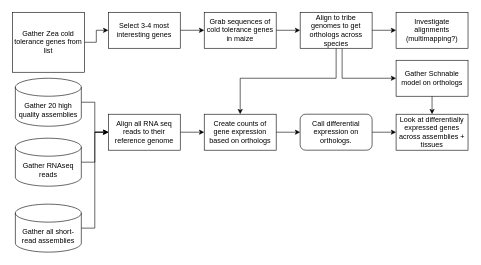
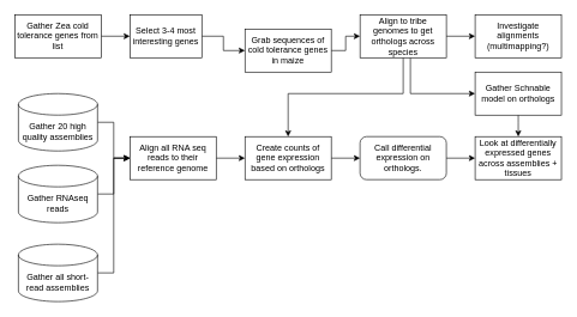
- <mxCell id="22" value="Select 3-4 most interesting genes" style="rounded=0;whiteSpace=wrap;html=1;" vertex="1" parent="1"><mxGeometry x="180" y="20" width="120" height="60" as="geometry" /></mxCell>
+ <mxCell id="22" value="Select 3-4 most interesting genes" style="rounded=0;whiteSpace=wrap;html=1;" vertex="1" parent="1"><mxGeometry x="180" y="20" width="100" height="60" as="geometry" /></mxCell>
- <mxCell id="5" value="Grab sequences of cold tolerance genes in maize" style="rounded=0;whiteSpace=wrap;html=1;" vertex="1" parent="1"><mxGeometry x="340" y="20" width="120" height="60" as="geometry" /></mxCell>
+ <mxCell id="5" value="Grab sequences of cold tolerance genes in maize" style="rounded=0;whiteSpace=wrap;html=1;" vertex="1" parent="1"><mxGeometry x="340" y="40" width="120" height="60" as="geometry" /></mxCell>
- <mxCell id="3" value="Gather Zea cold tolerance genes from list" style="rounded=0;whiteSpace=wrap;html=1;" vertex="1" parent="1"><mxGeometry x="20" y="20" width="120" height="100" as="geometry" /></mxCell>
+ <mxCell id="3" value="Gather Zea cold tolerance genes from list" style="rounded=0;whiteSpace=wrap;html=1;" vertex="1" parent="1"><mxGeometry x="20" y="20" width="120" height="60" as="geometry" /></mxCell>
